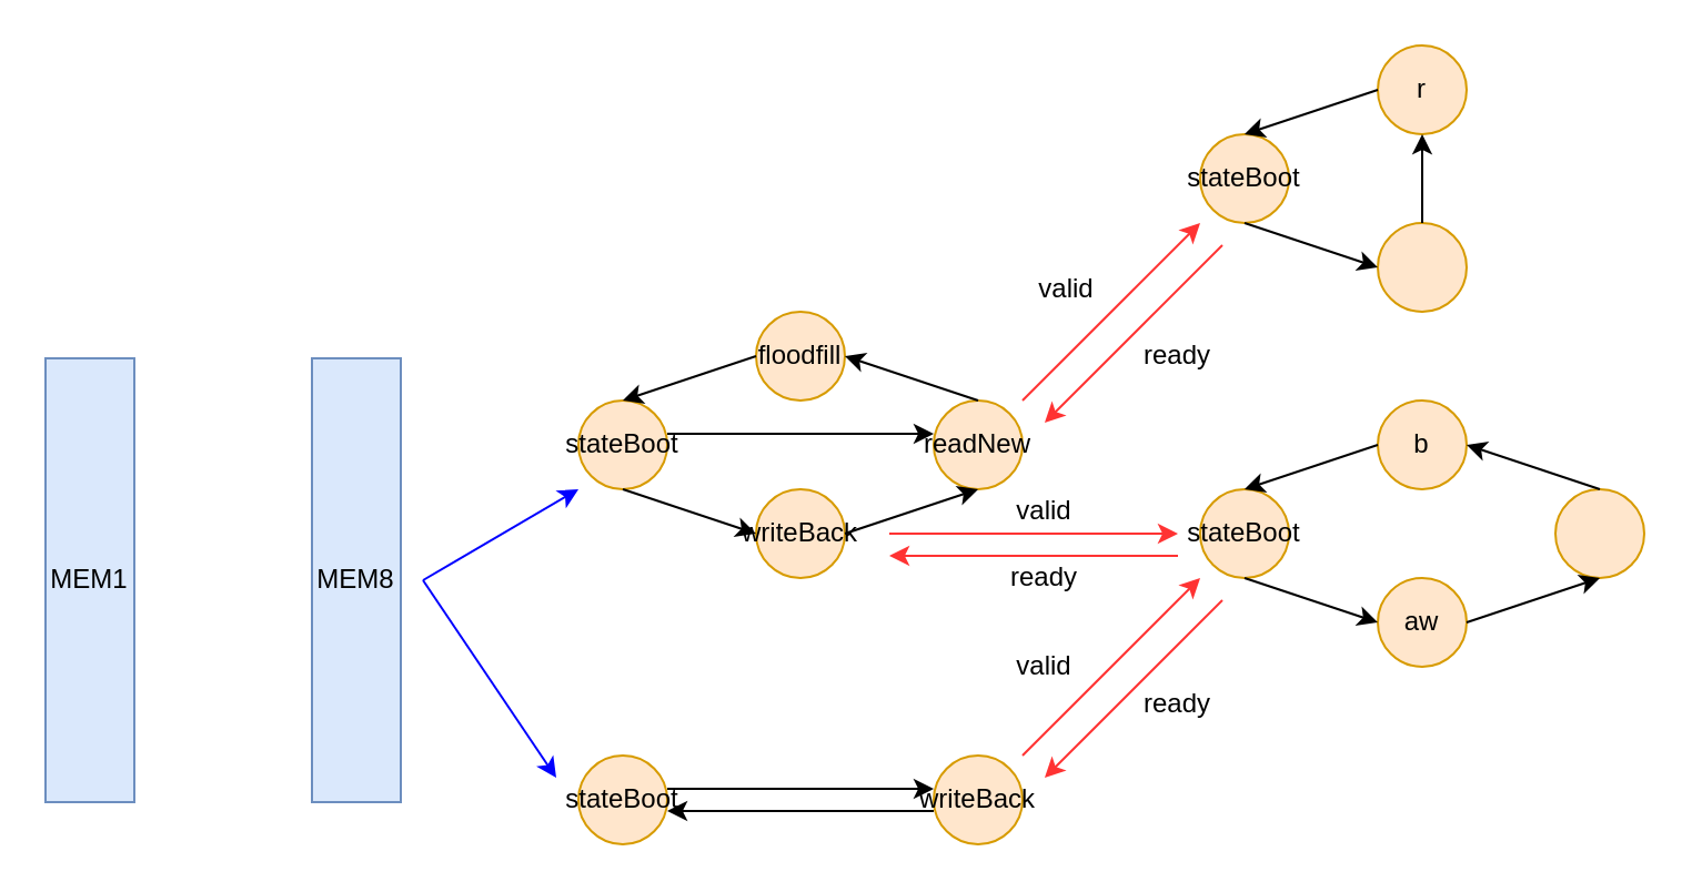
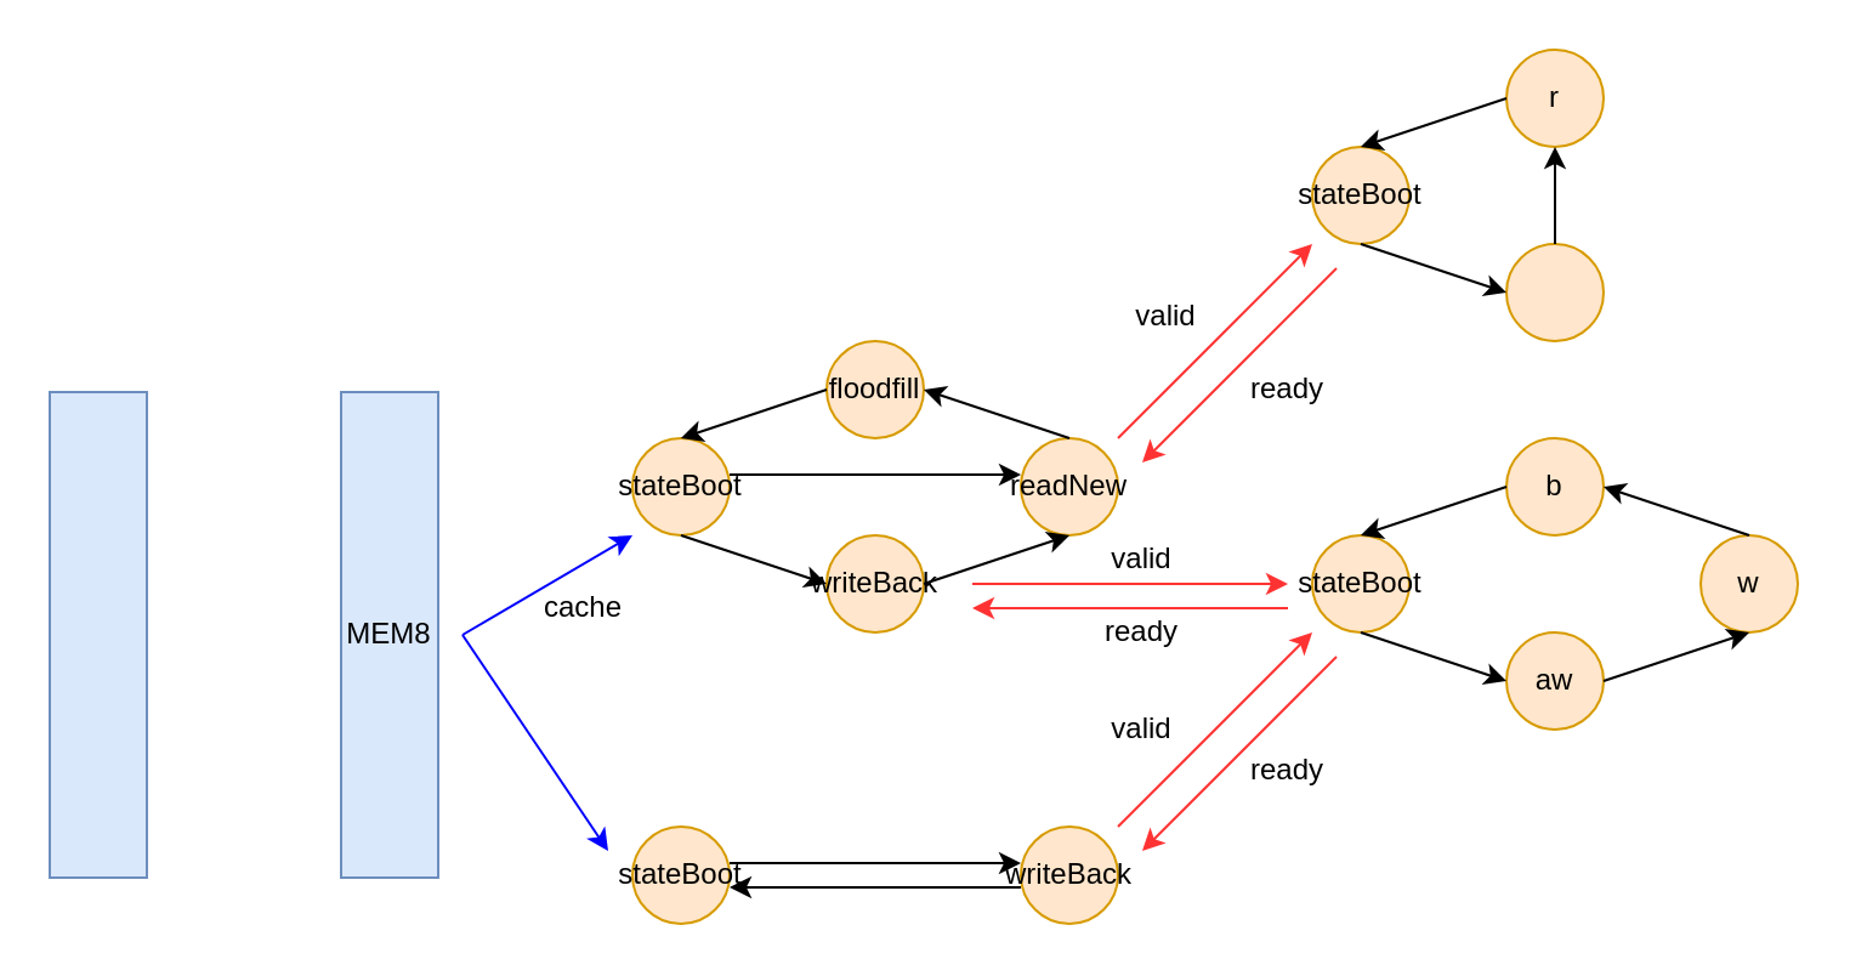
+ <mxCell id="29" value="w" style="text;html=1;strokeColor=none;fillColor=none;align=center;verticalAlign=middle;whiteSpace=wrap;rounded=0;" parent="1" vertex="1"><mxGeometry x="700" y="230" width="40" height="20" as="geometry" /></mxCell>
+ <mxCell id="57" value="cache" style="text;html=1;strokeColor=none;fillColor=none;align=center;verticalAlign=middle;whiteSpace=wrap;rounded=0;" parent="1" vertex="1"><mxGeometry x="220" y="240" width="40" height="20" as="geometry" /></mxCell>
- <mxCell id="5" value="MEM1" style="text;html=1;strokeColor=none;fillColor=none;align=center;verticalAlign=middle;whiteSpace=wrap;rounded=0;" parent="1" vertex="1"><mxGeometry x="20" y="251" width="40" height="20" as="geometry" /></mxCell>
